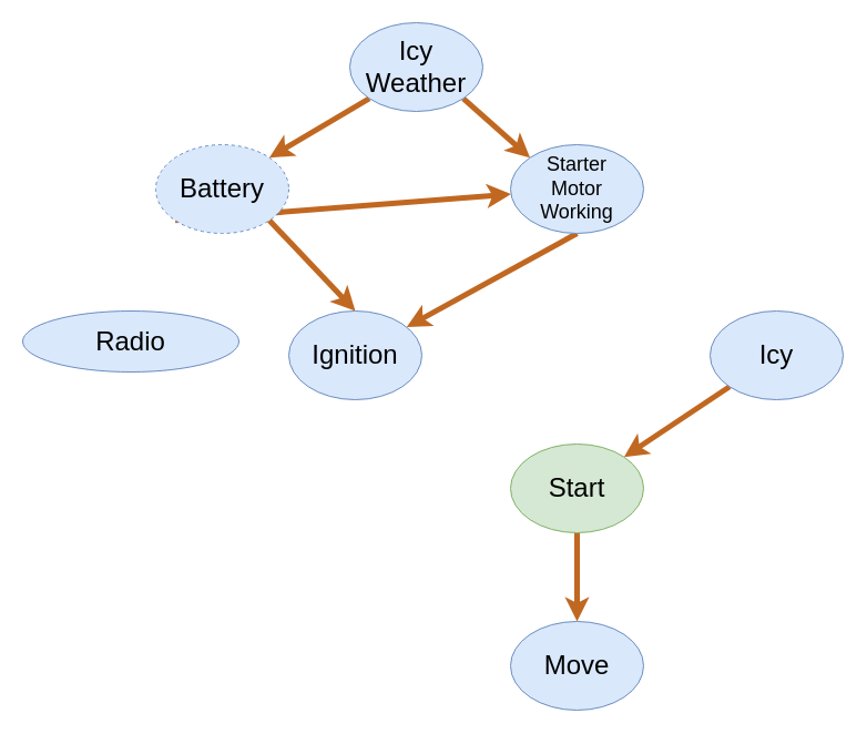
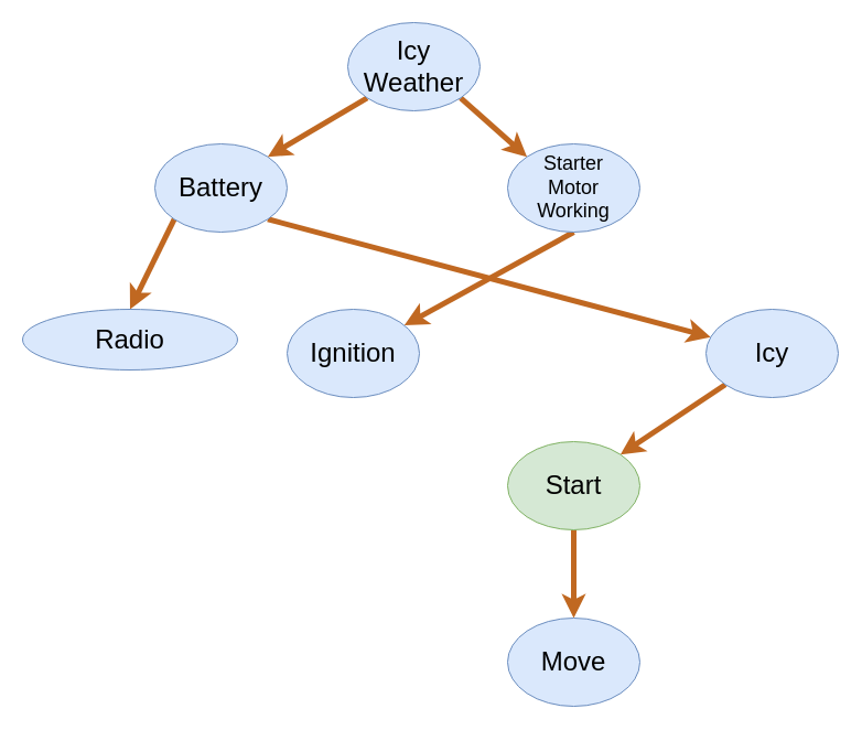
- <mxCell id="4" value="&lt;font style=&quot;font-size: 24px;&quot;&gt;Battery&lt;/font&gt;" style="ellipse;whiteSpace=wrap;html=1;fillColor=#dae8fc;strokeColor=#6c8ebf;dashed=1;" vertex="1" parent="1"><mxGeometry x="140" y="130" width="120" height="80" as="geometry" /></mxCell>
+ <mxCell id="4" value="&lt;font style=&quot;font-size: 24px;&quot;&gt;Battery&lt;/font&gt;" style="ellipse;whiteSpace=wrap;html=1;fillColor=#dae8fc;strokeColor=#6c8ebf;" vertex="1" parent="1"><mxGeometry x="140" y="130" width="120" height="80" as="geometry" /></mxCell>
- <mxCell id="2" style="rounded=0;orthogonalLoop=1;jettySize=auto;html=1;exitX=0;exitY=1;exitDx=0;exitDy=0;strokeWidth=5;strokeColor=#C06821;" edge="1" parent="1" source="4" target="13"><mxGeometry relative="1" as="geometry" /></mxCell>
+ <mxCell id="2" style="rounded=0;orthogonalLoop=1;jettySize=auto;html=1;exitX=0;exitY=1;exitDx=0;exitDy=0;entryX=0.5;entryY=0;entryDx=0;entryDy=0;strokeWidth=5;strokeColor=#C06821;" edge="1" parent="1" source="4" target="5"><mxGeometry relative="1" as="geometry" /></mxCell>
- <mxCell id="3" style="rounded=0;orthogonalLoop=1;jettySize=auto;html=1;exitX=1;exitY=1;exitDx=0;exitDy=0;entryX=0.5;entryY=0;entryDx=0;entryDy=0;strokeWidth=5;strokeColor=#c06821;" edge="1" parent="1" source="4" target="6"><mxGeometry relative="1" as="geometry" /></mxCell>
+ <mxCell id="3" style="rounded=0;orthogonalLoop=1;jettySize=auto;html=1;exitX=1;exitY=1;exitDx=0;exitDy=0;strokeWidth=5;strokeColor=#c06821;" edge="1" parent="1" source="4" target="8"><mxGeometry relative="1" as="geometry" /></mxCell>
